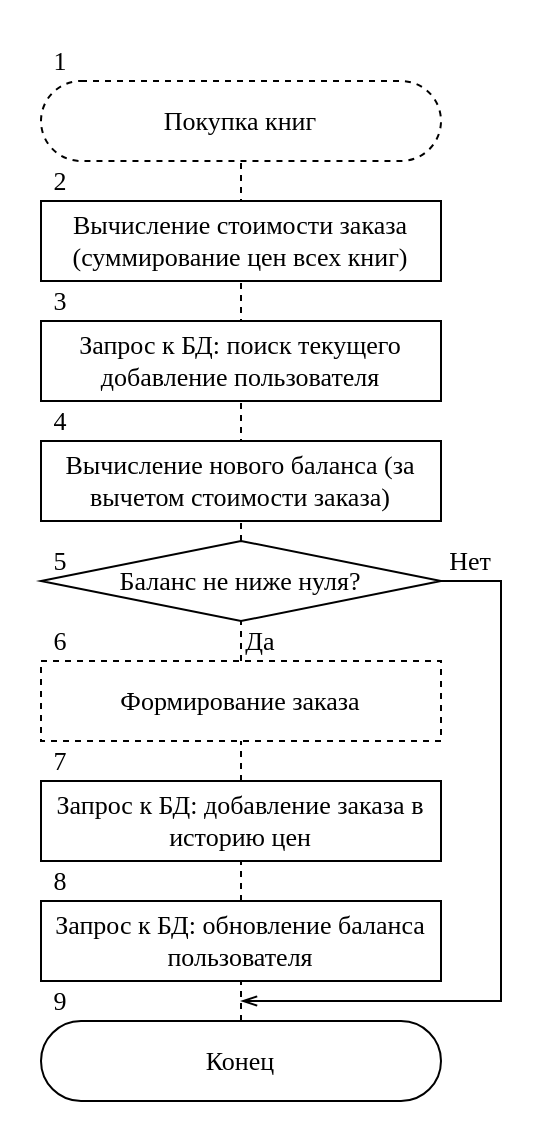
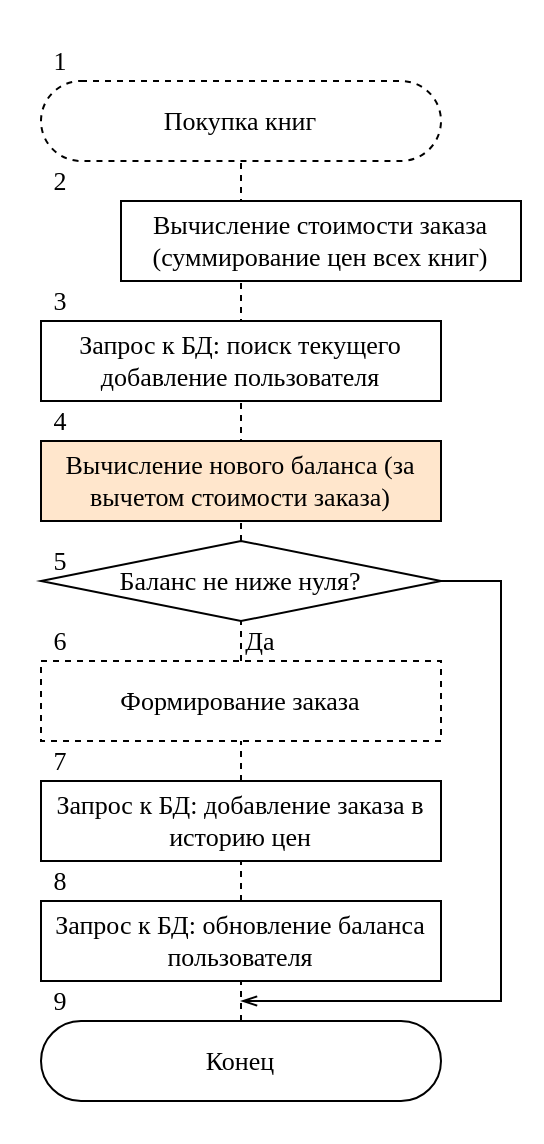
- <mxCell id="7" value="Вычисление стоимости заказа (суммирование цен всех книг)" style="rounded=0;whiteSpace=wrap;html=1;fontSize=13;fontFamily=Times New Roman;" parent="1" vertex="1"><mxGeometry x="20" y="100" width="200" height="40" as="geometry" /></mxCell>
+ <mxCell id="7" value="Вычисление стоимости заказа (суммирование цен всех книг)" style="rounded=0;whiteSpace=wrap;html=1;fontSize=13;fontFamily=Times New Roman;" parent="1" vertex="1"><mxGeometry x="60" y="100" width="200" height="40" as="geometry" /></mxCell>
- <mxCell id="5" value="Вычисление нового баланса (за вычетом стоимости заказа)" style="rounded=0;whiteSpace=wrap;html=1;fontSize=13;fontFamily=Times New Roman;" parent="1" vertex="1"><mxGeometry x="20" y="220" width="200" height="40" as="geometry" /></mxCell>
+ <mxCell id="5" value="Вычисление нового баланса (за вычетом стоимости заказа)" style="rounded=0;whiteSpace=wrap;html=1;fontSize=13;fontFamily=Times New Roman;fillColor=#ffe6cc;" parent="1" vertex="1"><mxGeometry x="20" y="220" width="200" height="40" as="geometry" /></mxCell>
- <mxCell id="11" value="Нет" style="text;html=1;strokeColor=none;fillColor=none;align=center;verticalAlign=middle;whiteSpace=wrap;rounded=0;fontFamily=Times New Roman;fontSize=13;" parent="1" vertex="1"><mxGeometry x="220" y="270" width="30" height="20" as="geometry" /></mxCell>
